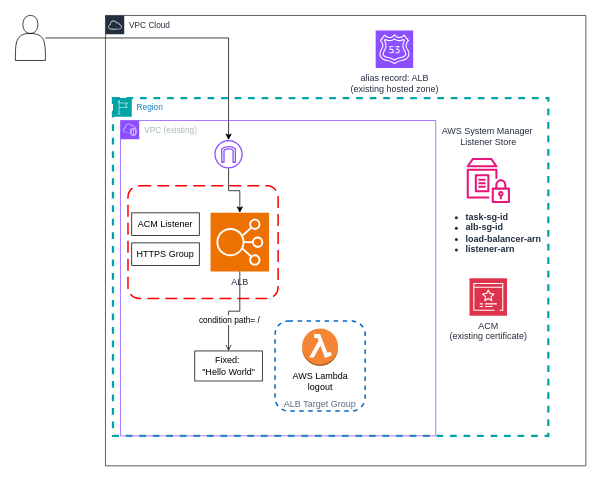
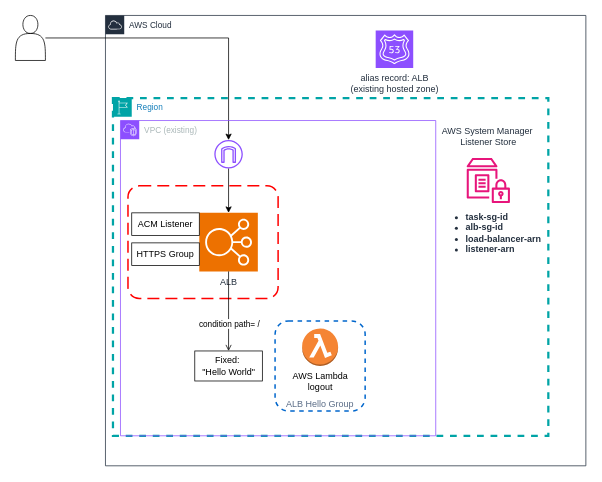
- <mxCell id="2" value="VPC Cloud" style="points=[[0,0],[0.25,0],[0.5,0],[0.75,0],[1,0],[1,0.25],[1,0.5],[1,0.75],[1,1],[0.75,1],[0.5,1],[0.25,1],[0,1],[0,0.75],[0,0.5],[0,0.25]];outlineConnect=0;gradientColor=none;html=1;whiteSpace=wrap;fontSize=11;fontStyle=0;container=1;pointerEvents=0;collapsible=0;recursiveResize=0;shape=mxgraph.aws4.group;grIcon=mxgraph.aws4.group_aws_cloud;strokeColor=#232F3E;fillColor=none;verticalAlign=top;align=left;spacingLeft=30;fontColor=#232F3E;dashed=0;" parent="1" vertex="1"><mxGeometry x="140" y="20" width="640" height="600" as="geometry" /></mxCell>
+ <mxCell id="2" value="AWS Cloud" style="points=[[0,0],[0.25,0],[0.5,0],[0.75,0],[1,0],[1,0.25],[1,0.5],[1,0.75],[1,1],[0.75,1],[0.5,1],[0.25,1],[0,1],[0,0.75],[0,0.5],[0,0.25]];outlineConnect=0;gradientColor=none;html=1;whiteSpace=wrap;fontSize=11;fontStyle=0;container=1;pointerEvents=0;collapsible=0;recursiveResize=0;shape=mxgraph.aws4.group;grIcon=mxgraph.aws4.group_aws_cloud;strokeColor=#232F3E;fillColor=none;verticalAlign=top;align=left;spacingLeft=30;fontColor=#232F3E;dashed=0;" parent="1" vertex="1"><mxGeometry x="140" y="20" width="640" height="600" as="geometry" /></mxCell>
- <mxCell id="9" value="ALB" style="sketch=0;points=[[0,0,0],[0.25,0,0],[0.5,0,0],[0.75,0,0],[1,0,0],[0,1,0],[0.25,1,0],[0.5,1,0],[0.75,1,0],[1,1,0],[0,0.25,0],[0,0.5,0],[0,0.75,0],[1,0.25,0],[1,0.5,0],[1,0.75,0]];outlineConnect=0;fontColor=#232F3E;fillColor=#ED7100;strokeColor=#ffffff;dashed=0;verticalLabelPosition=bottom;verticalAlign=top;align=center;html=1;fontSize=12;fontStyle=0;aspect=fixed;shape=mxgraph.aws4.resourceIcon;resIcon=mxgraph.aws4.elastic_load_balancing;" vertex="1" parent="2"><mxGeometry x="140" y="263" width="78" height="78" as="geometry" /></mxCell>
+ <mxCell id="9" value="ALB" style="sketch=0;points=[[0,0,0],[0.25,0,0],[0.5,0,0],[0.75,0,0],[1,0,0],[0,1,0],[0.25,1,0],[0.5,1,0],[0.75,1,0],[1,1,0],[0,0.25,0],[0,0.5,0],[0,0.75,0],[1,0.25,0],[1,0.5,0],[1,0.75,0]];outlineConnect=0;fontColor=#232F3E;fillColor=#ED7100;strokeColor=#ffffff;dashed=0;verticalLabelPosition=bottom;verticalAlign=top;align=center;html=1;fontSize=12;fontStyle=0;aspect=fixed;shape=mxgraph.aws4.resourceIcon;resIcon=mxgraph.aws4.elastic_load_balancing;" vertex="1" parent="2"><mxGeometry x="125" y="263" width="78" height="78" as="geometry" /></mxCell>
- <mxCell id="15" value="ACM&lt;br&gt;(existing certificate)" style="sketch=0;points=[[0,0,0],[0.25,0,0],[0.5,0,0],[0.75,0,0],[1,0,0],[0,1,0],[0.25,1,0],[0.5,1,0],[0.75,1,0],[1,1,0],[0,0.25,0],[0,0.5,0],[0,0.75,0],[1,0.25,0],[1,0.5,0],[1,0.75,0]];outlineConnect=0;fontColor=#232F3E;fillColor=#DD344C;strokeColor=#ffffff;dashed=0;verticalLabelPosition=bottom;verticalAlign=top;align=center;html=1;fontSize=12;fontStyle=0;aspect=fixed;shape=mxgraph.aws4.resourceIcon;resIcon=mxgraph.aws4.certificate_manager_3;" vertex="1" parent="2"><mxGeometry x="485" y="350" width="50" height="50" as="geometry" /></mxCell>
- <mxCell id="10" value="ALB Target Group" style="fillColor=none;strokeColor=#0066CC;dashed=1;verticalAlign=bottom;fontStyle=0;fontColor=#5A6C86;whiteSpace=wrap;html=1;strokeWidth=2;rounded=1;" vertex="1" parent="2"><mxGeometry x="225.96" y="407" width="120" height="120" as="geometry" /></mxCell>
+ <mxCell id="10" value="ALB Hello Group" style="fillColor=none;strokeColor=#0066CC;dashed=1;verticalAlign=bottom;fontStyle=0;fontColor=#5A6C86;whiteSpace=wrap;html=1;strokeWidth=2;rounded=1;" vertex="1" parent="2"><mxGeometry x="225.96" y="407" width="120" height="120" as="geometry" /></mxCell>
